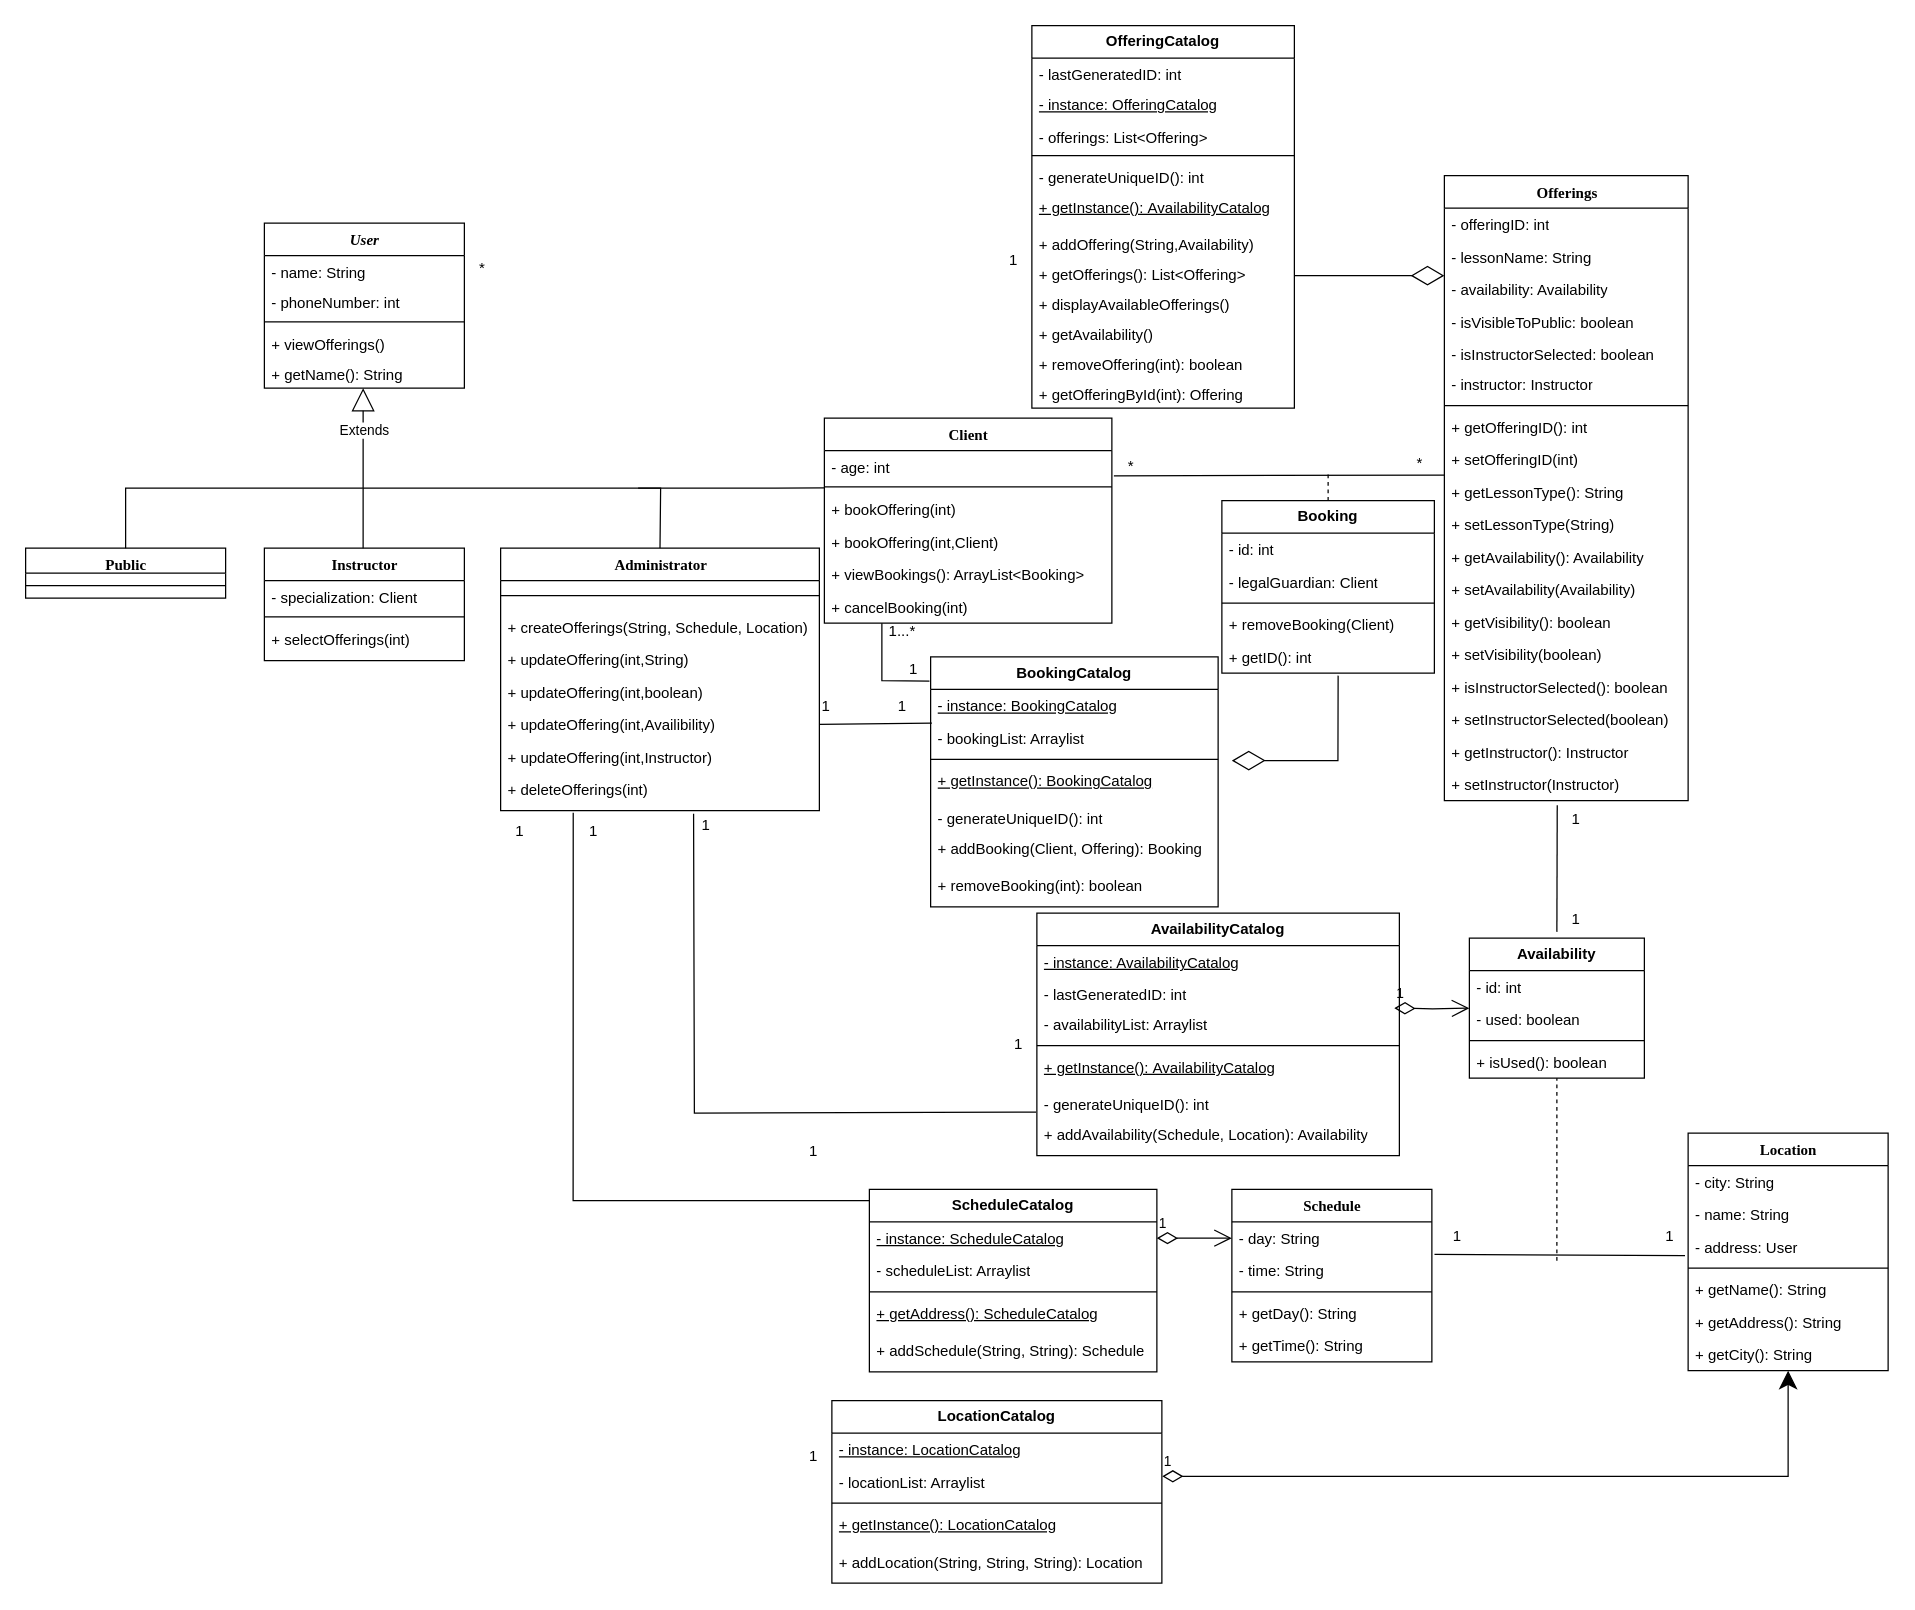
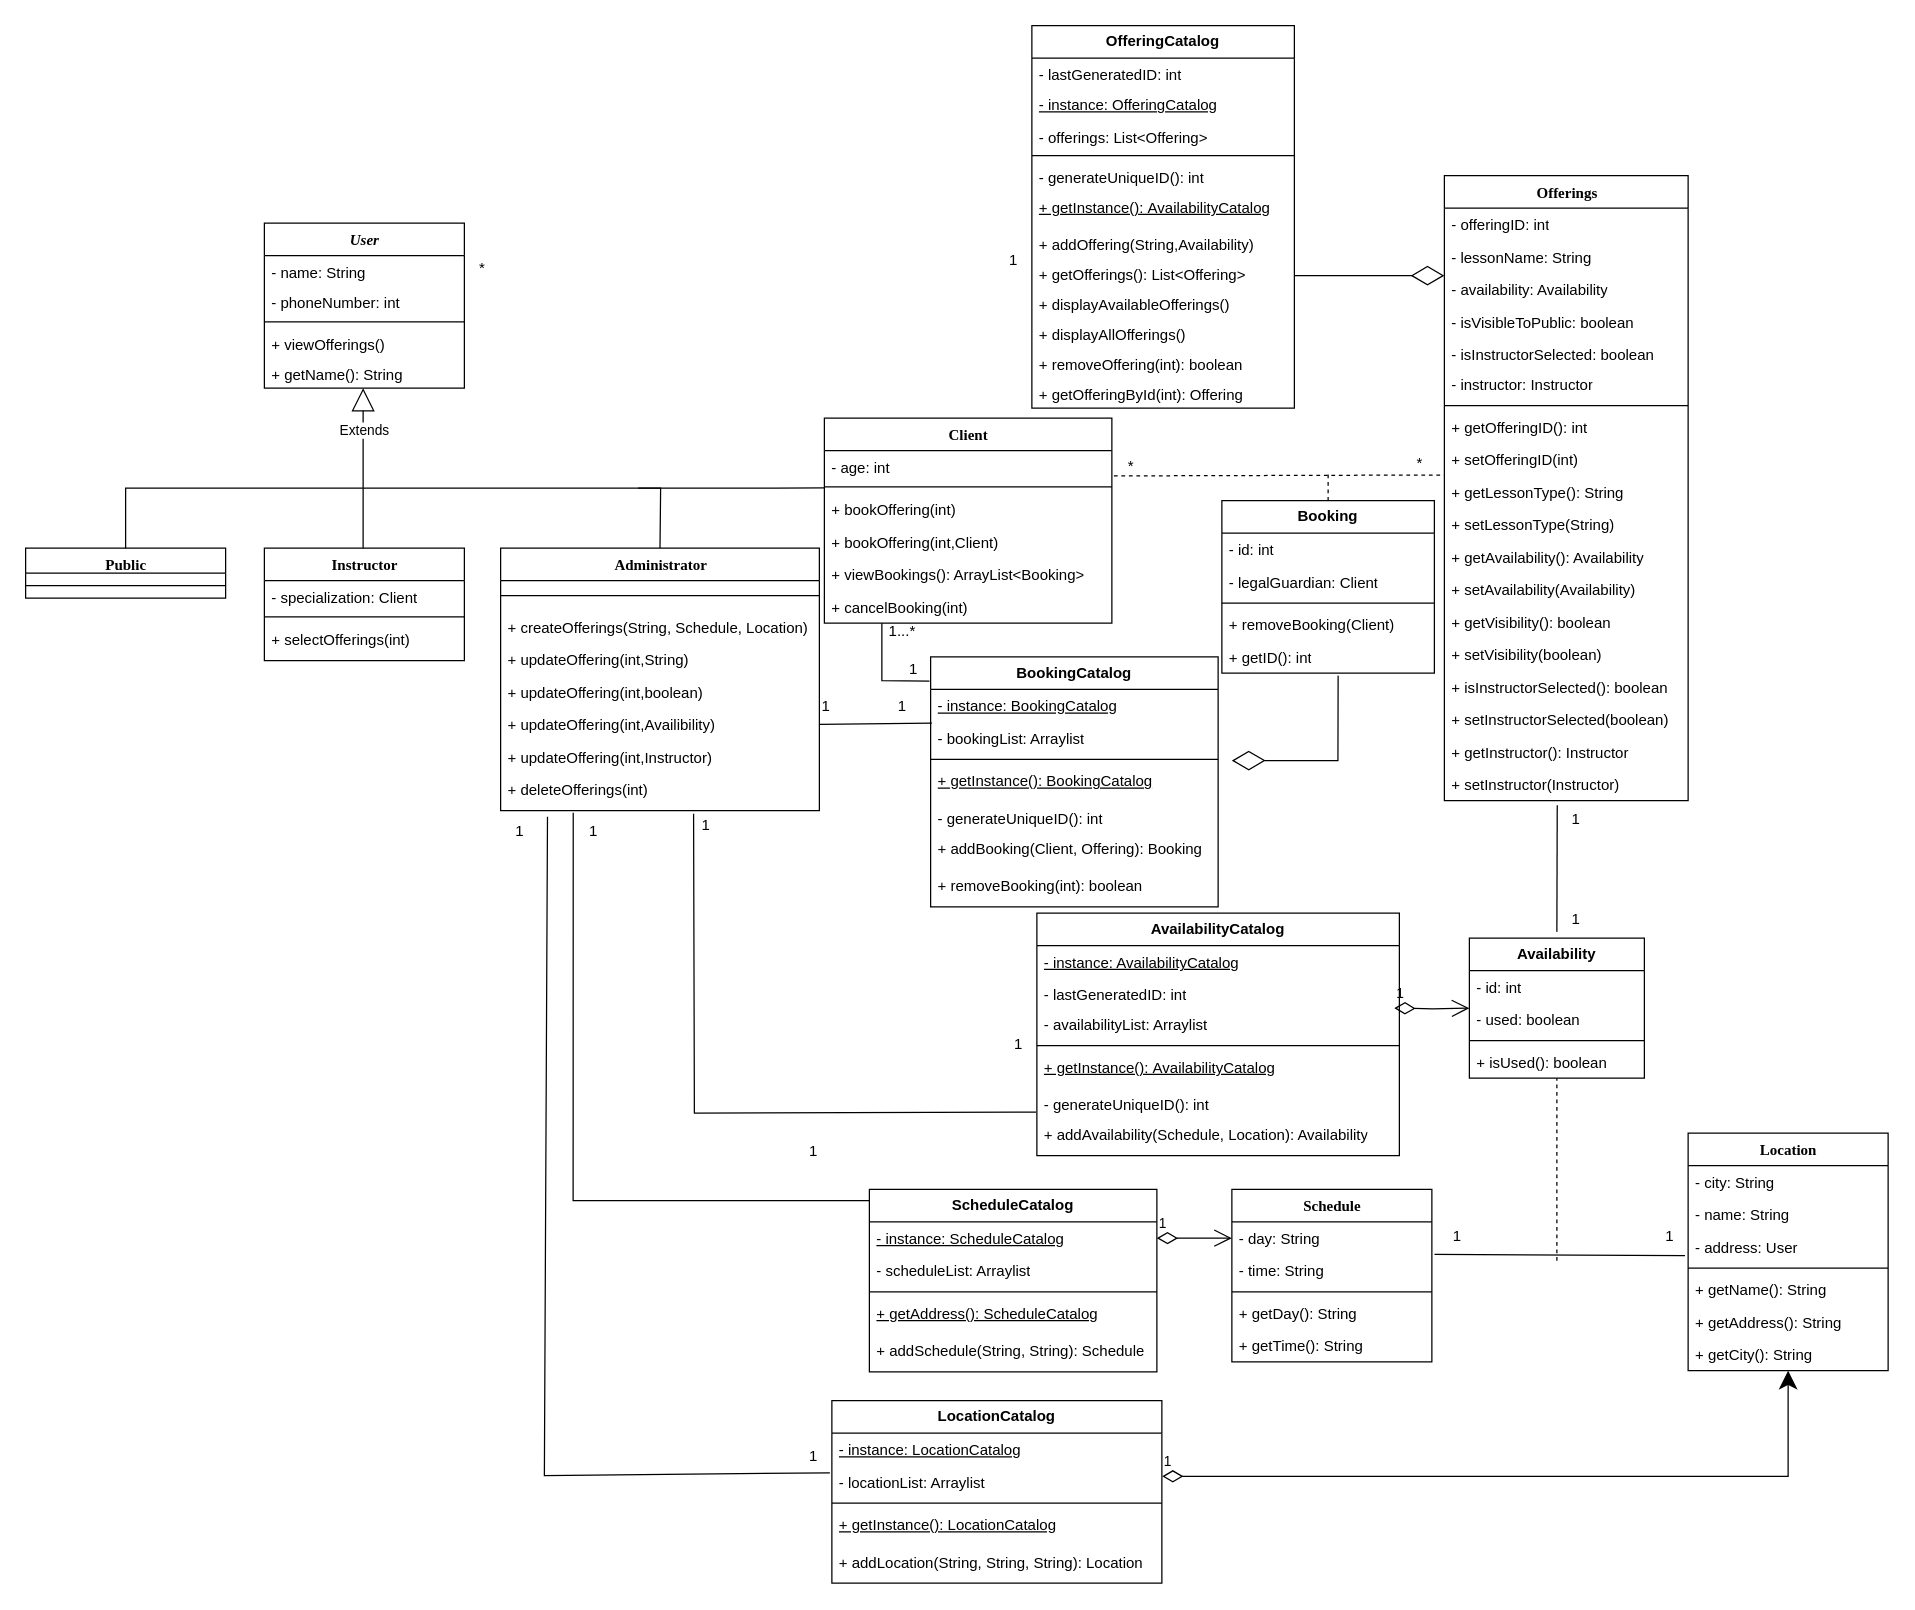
- <mxCell id="32" value="+ getAvailability()" style="text;html=1;strokeColor=none;fillColor=none;align=left;verticalAlign=top;spacingLeft=4;spacingRight=4;whiteSpace=wrap;overflow=hidden;rotatable=0;points=[[0,0.5],[1,0.5]];portConstraint=eastwest;" parent="22" vertex="1"><mxGeometry y="234" width="210" height="24" as="geometry" /></mxCell>
+ <mxCell id="32" value="+ displayAllOfferings()" style="text;html=1;strokeColor=none;fillColor=none;align=left;verticalAlign=top;spacingLeft=4;spacingRight=4;whiteSpace=wrap;overflow=hidden;rotatable=0;points=[[0,0.5],[1,0.5]];portConstraint=eastwest;" parent="22" vertex="1"><mxGeometry y="234" width="210" height="24" as="geometry" /></mxCell>
- <mxCell id="112" value="" style="endArrow=none;html=1;rounded=0;entryX=-0.001;entryY=-0.019;entryDx=0;entryDy=0;entryPerimeter=0;exitX=1.007;exitY=0.843;exitDx=0;exitDy=0;exitPerimeter=0;" parent="1" target="12" edge="1" source="105"><mxGeometry width="50" height="50" relative="1" as="geometry"><mxPoint x="875" y="380" as="sourcePoint" /><mxPoint x="1141" y="480" as="targetPoint" /></mxGeometry></mxCell>
+ <mxCell id="112" value="" style="endArrow=none;html=1;rounded=0;entryX=-0.001;entryY=-0.019;entryDx=0;entryDy=0;entryPerimeter=0;exitX=1.007;exitY=0.843;exitDx=0;exitDy=0;exitPerimeter=0;dashed=1;" parent="1" target="12" edge="1" source="105"><mxGeometry width="50" height="50" relative="1" as="geometry"><mxPoint x="875" y="380" as="sourcePoint" /><mxPoint x="1141" y="480" as="targetPoint" /></mxGeometry></mxCell>
+ <mxCell id="98" value="" style="endArrow=none;html=1;rounded=0;exitX=-0.006;exitY=0.22;exitDx=0;exitDy=0;entryX=0.147;entryY=1.339;entryDx=0;entryDy=0;entryPerimeter=0;exitPerimeter=0;" parent="1" source="128" target="75" edge="1"><mxGeometry width="50" height="50" relative="1" as="geometry"><mxPoint x="740" y="1159" as="sourcePoint" /><mxPoint x="675" y="696" as="targetPoint" /><Array as="points"><mxPoint x="435" y="1180" /></Array></mxGeometry></mxCell>
